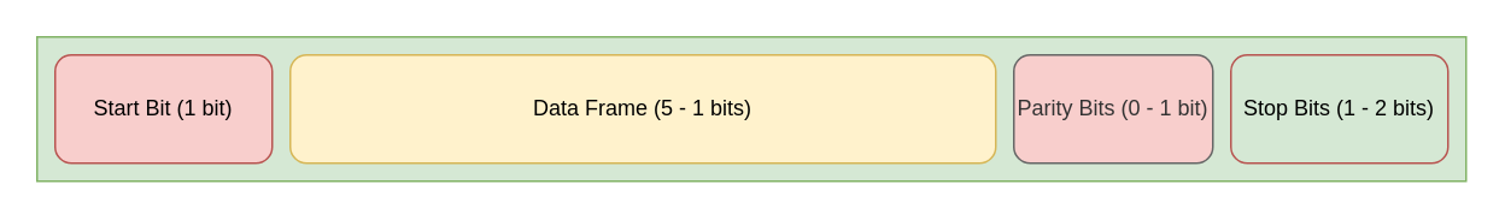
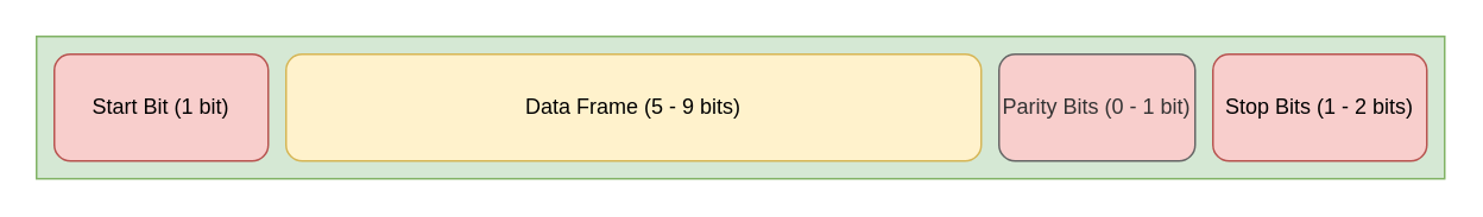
- <mxCell id="4" value="Data Frame (5 - 1 bits)" style="rounded=1;whiteSpace=wrap;html=1;fillColor=#fff2cc;strokeColor=#d6b656;" vertex="1" parent="1"><mxGeometry x="160" y="30" width="390" height="60" as="geometry" /></mxCell>
+ <mxCell id="4" value="Data Frame (5 - 9 bits)" style="rounded=1;whiteSpace=wrap;html=1;fillColor=#fff2cc;strokeColor=#d6b656;" vertex="1" parent="1"><mxGeometry x="160" y="30" width="390" height="60" as="geometry" /></mxCell>
- <mxCell id="6" value="Stop Bits (1 - 2 bits)" style="rounded=1;whiteSpace=wrap;html=1;fillColor=#d5e8d4;strokeColor=#b85450;" vertex="1" parent="1"><mxGeometry x="680" y="30" width="120" height="60" as="geometry" /></mxCell>
+ <mxCell id="6" value="Stop Bits (1 - 2 bits)" style="rounded=1;whiteSpace=wrap;html=1;fillColor=#f8cecc;strokeColor=#b85450;" vertex="1" parent="1"><mxGeometry x="680" y="30" width="120" height="60" as="geometry" /></mxCell>
